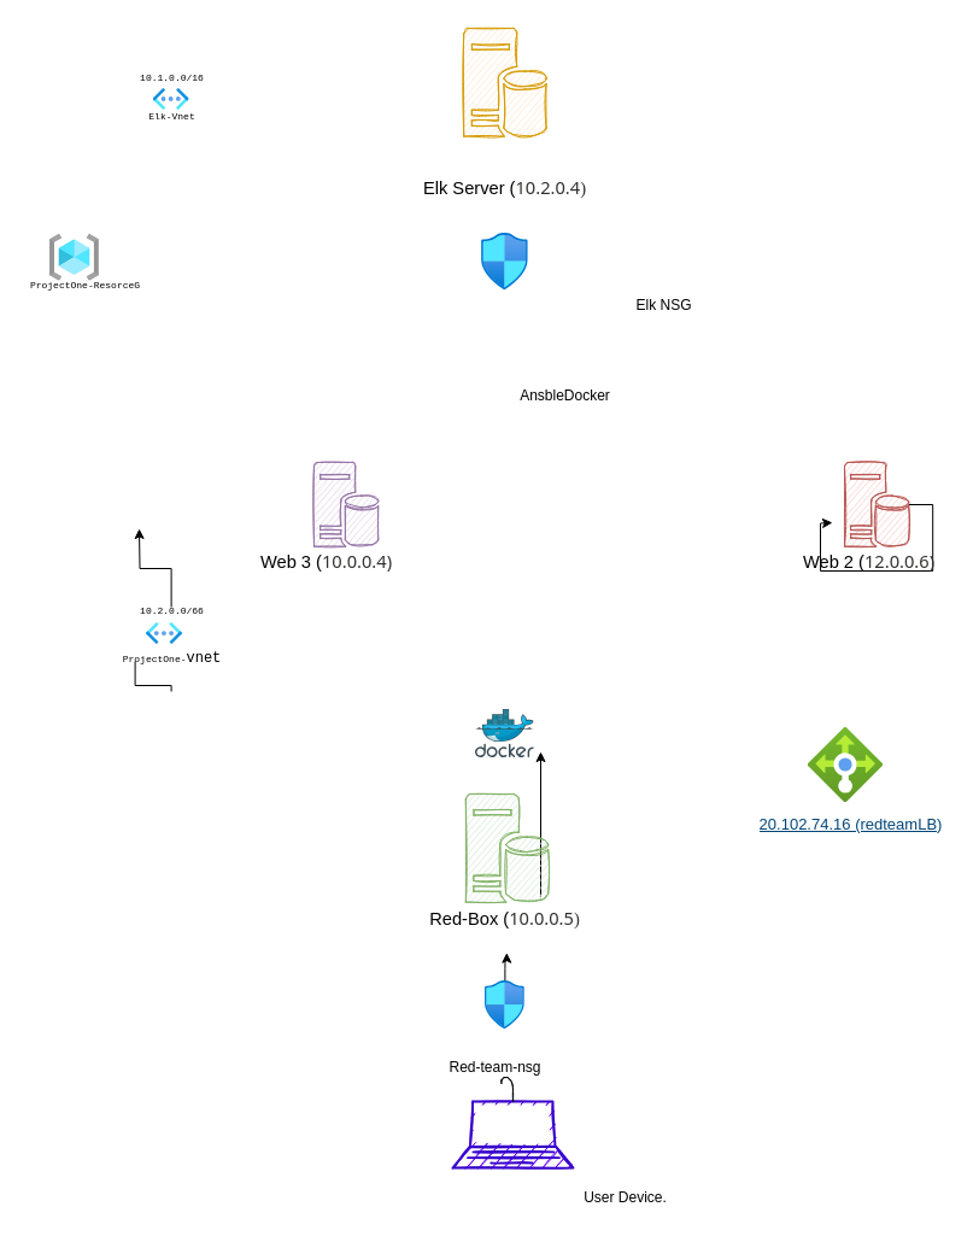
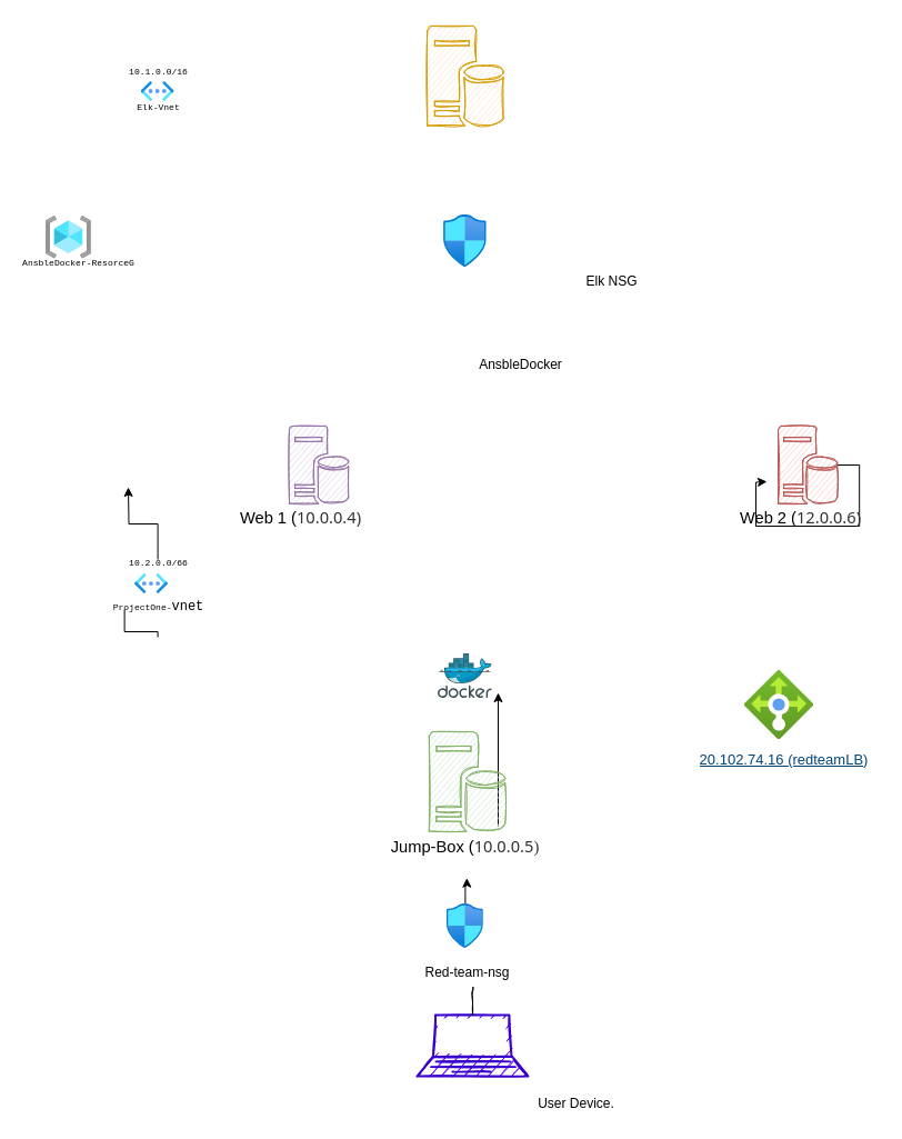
- <mxCell id="16" value="&lt;p style=&quot;margin-bottom: 0in ; line-height: 100%&quot;&gt;&lt;br/&gt;&lt;font style=&quot;font-size: 11pt&quot;&gt;Elk Server (&lt;/font&gt;&lt;span&gt;&lt;font color=&quot;#323130&quot;&gt;&lt;font face=&quot;az ea font, Segoe UI, az font, system-ui, apple-system, BlinkMacSystemFont, Roboto, Oxygen, Ubuntu, Cantarell, Open Sans, Helvetica Neue, sans-serif&quot;&gt;&lt;font style=&quot;font-size: 11pt&quot;&gt;10.2.0.4&lt;/font&gt;&lt;/font&gt;&lt;/font&gt;&lt;/span&gt;&lt;span&gt;&lt;font color=&quot;#323130&quot;&gt;&lt;font face=&quot;Liberation Serif, serif&quot;&gt;&lt;font style=&quot;font-size: 11pt&quot;&gt;)&lt;/font&gt;&lt;/font&gt;&lt;/font&gt;&lt;/span&gt;&lt;/p&gt;" style="text;html=1;align=center;verticalAlign=middle;resizable=0;points=[];autosize=1;sketch=1;rounded=1;" parent="1" vertex="1"><mxGeometry x="343.4" y="123" width="150" height="40" as="geometry" /></mxCell>
- <mxCell id="36" value="&lt;h2 style=&quot;font-weight: normal ; line-height: 0.14in&quot;&gt;&lt;br/&gt;&lt;font face=&quot;ui-monospace, SFMono-Regular, SF Mono, Menlo, Consolas, Liberation Mono, monospace&quot;&gt;&lt;font style=&quot;font-size: 6pt&quot;&gt;ProjectOne-ResorceG&lt;/font&gt;&lt;/font&gt;&lt;/h2&gt;" style="text;html=1;align=center;verticalAlign=middle;resizable=0;points=[];autosize=1;strokeColor=none;" parent="1" vertex="1"><mxGeometry y="193" width="100" height="70" as="geometry" x="20" /></mxCell>
+ <mxCell id="36" value="&lt;h2 style=&quot;font-weight: normal ; line-height: 0.14in&quot;&gt;&lt;br/&gt;&lt;font face=&quot;ui-monospace, SFMono-Regular, SF Mono, Menlo, Consolas, Liberation Mono, monospace&quot;&gt;&lt;font style=&quot;font-size: 6pt&quot;&gt;AnsbleDocker-ResorceG&lt;/font&gt;&lt;/font&gt;&lt;/h2&gt;" style="text;html=1;align=center;verticalAlign=middle;resizable=0;points=[];autosize=1;strokeColor=none;" parent="1" vertex="1"><mxGeometry y="193" width="100" height="70" as="geometry" x="20" /></mxCell>
- <mxCell id="13" value="&lt;p style=&quot;margin-bottom: 0in ; line-height: 100%&quot;&gt;&lt;br&gt;&lt;font style=&quot;font-size: 11pt&quot;&gt;Web 3 (&lt;/font&gt;&lt;span&gt;&lt;font color=&quot;#323130&quot;&gt;&lt;font face=&quot;az ea font, Segoe UI, az font, system-ui, apple-system, BlinkMacSystemFont, Roboto, Oxygen, Ubuntu, Cantarell, Open Sans, Helvetica Neue, sans-serif&quot;&gt;&lt;font style=&quot;font-size: 11pt&quot;&gt;10.0.0.4)&lt;/font&gt;&lt;/font&gt;&lt;/font&gt;&lt;/span&gt;&lt;br&gt;&lt;/p&gt;" style="text;html=1;align=center;verticalAlign=middle;resizable=0;points=[];autosize=1;strokeColor=none;sketch=1;rounded=1;" parent="1" vertex="1"><mxGeometry x="210" y="433" width="120" height="40" as="geometry" /></mxCell>
+ <mxCell id="13" value="&lt;p style=&quot;margin-bottom: 0in ; line-height: 100%&quot;&gt;&lt;br&gt;&lt;font style=&quot;font-size: 11pt&quot;&gt;Web 1 (&lt;/font&gt;&lt;span&gt;&lt;font color=&quot;#323130&quot;&gt;&lt;font face=&quot;az ea font, Segoe UI, az font, system-ui, apple-system, BlinkMacSystemFont, Roboto, Oxygen, Ubuntu, Cantarell, Open Sans, Helvetica Neue, sans-serif&quot;&gt;&lt;font style=&quot;font-size: 11pt&quot;&gt;10.0.0.4)&lt;/font&gt;&lt;/font&gt;&lt;/font&gt;&lt;/span&gt;&lt;br&gt;&lt;/p&gt;" style="text;html=1;align=center;verticalAlign=middle;resizable=0;points=[];autosize=1;strokeColor=none;sketch=1;rounded=1;" parent="1" vertex="1"><mxGeometry x="210" y="433" width="120" height="40" as="geometry" /></mxCell>
- <mxCell id="19" value="&lt;p style=&quot;margin-bottom: 0in ; line-height: 100%&quot;&gt;&lt;br/&gt;&lt;font style=&quot;font-size: 11pt&quot;&gt;Red-Box (&lt;/font&gt;&lt;span&gt;&lt;font color=&quot;#323130&quot;&gt;&lt;font face=&quot;az ea font, Segoe UI, az font, system-ui, apple-system, BlinkMacSystemFont, Roboto, Oxygen, Ubuntu, Cantarell, Open Sans, Helvetica Neue, sans-serif&quot;&gt;&lt;font style=&quot;font-size: 11pt&quot;&gt;10.0.0.5&lt;/font&gt;&lt;/font&gt;&lt;/font&gt;&lt;/span&gt;&lt;span&gt;&lt;font color=&quot;#323130&quot;&gt;&lt;font face=&quot;Liberation Serif, serif&quot;&gt;&lt;font style=&quot;font-size: 11pt&quot;&gt;)&lt;/font&gt;&lt;/font&gt;&lt;/font&gt;&lt;/span&gt;&lt;span&gt;&lt;font color=&quot;#323130&quot;&gt;&lt;font face=&quot;Liberation Serif, serif&quot;&gt;&lt;font style=&quot;font-size: 12pt&quot;&gt;&lt;br/&gt;&lt;/font&gt;&lt;/font&gt;&lt;/font&gt;&lt;/span&gt;&lt;br/&gt;&lt;/p&gt;" style="text;html=1;align=center;verticalAlign=middle;resizable=0;points=[];autosize=1;strokeColor=none;sketch=1;rounded=1;" parent="1" vertex="1"><mxGeometry x="348.4" y="725" width="140" height="60" as="geometry" /></mxCell>
+ <mxCell id="19" value="&lt;p style=&quot;margin-bottom: 0in ; line-height: 100%&quot;&gt;&lt;br/&gt;&lt;font style=&quot;font-size: 11pt&quot;&gt;Jump-Box (&lt;/font&gt;&lt;span&gt;&lt;font color=&quot;#323130&quot;&gt;&lt;font face=&quot;az ea font, Segoe UI, az font, system-ui, apple-system, BlinkMacSystemFont, Roboto, Oxygen, Ubuntu, Cantarell, Open Sans, Helvetica Neue, sans-serif&quot;&gt;&lt;font style=&quot;font-size: 11pt&quot;&gt;10.0.0.5&lt;/font&gt;&lt;/font&gt;&lt;/font&gt;&lt;/span&gt;&lt;span&gt;&lt;font color=&quot;#323130&quot;&gt;&lt;font face=&quot;Liberation Serif, serif&quot;&gt;&lt;font style=&quot;font-size: 11pt&quot;&gt;)&lt;/font&gt;&lt;/font&gt;&lt;/font&gt;&lt;/span&gt;&lt;span&gt;&lt;font color=&quot;#323130&quot;&gt;&lt;font face=&quot;Liberation Serif, serif&quot;&gt;&lt;font style=&quot;font-size: 12pt&quot;&gt;&lt;br/&gt;&lt;/font&gt;&lt;/font&gt;&lt;/font&gt;&lt;/span&gt;&lt;br/&gt;&lt;/p&gt;" style="text;html=1;align=center;verticalAlign=middle;resizable=0;points=[];autosize=1;strokeColor=none;sketch=1;rounded=1;" parent="1" vertex="1"><mxGeometry x="348.4" y="725" width="140" height="60" as="geometry" /></mxCell>
- <mxCell id="17" value="&lt;p style=&quot;margin-bottom: 0in ; line-height: 100%&quot;&gt;Red-team-nsg&lt;/p&gt;" style="text;html=1;align=center;verticalAlign=middle;resizable=0;points=[];autosize=1;strokeColor=none;sketch=1;rounded=1;" parent="1" vertex="1"><mxGeometry x="365" y="863" width="90" height="30" as="geometry" /></mxCell>
+ <mxCell id="17" value="&lt;p style=&quot;margin-bottom: 0in ; line-height: 100%&quot;&gt;Red-team-nsg&lt;/p&gt;" style="text;html=1;align=center;verticalAlign=middle;resizable=0;points=[];autosize=1;strokeColor=none;sketch=1;rounded=1;" parent="1" vertex="1"><mxGeometry x="375" y="853" width="90" height="30" as="geometry" /></mxCell>
